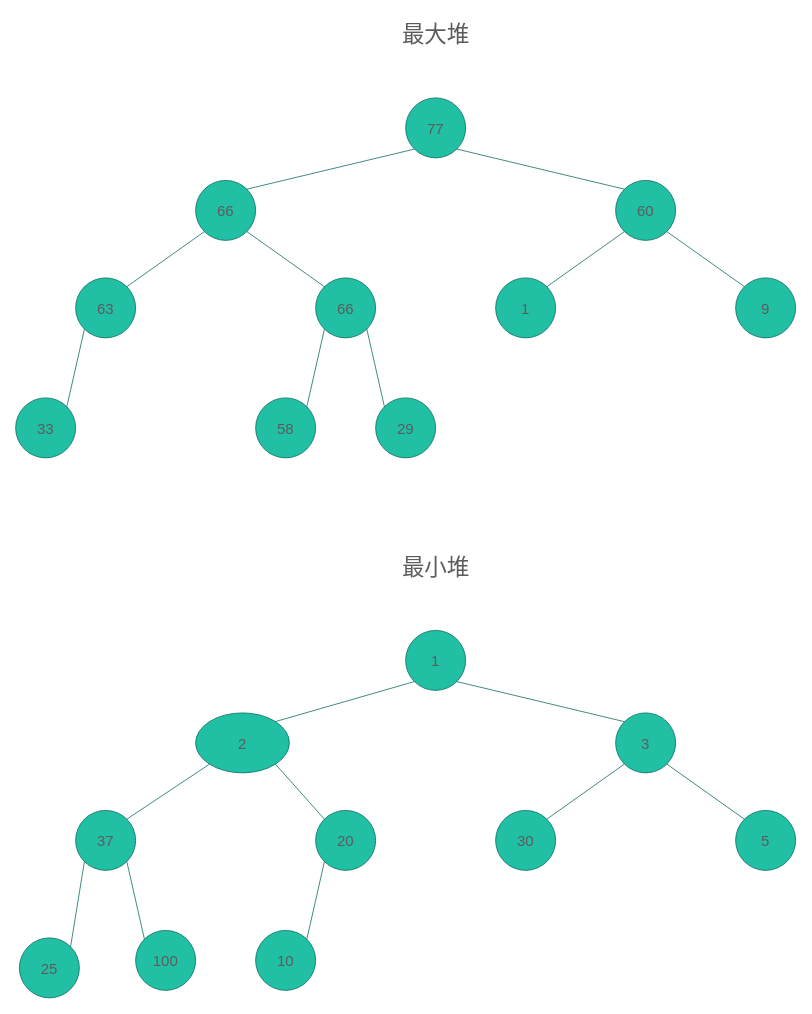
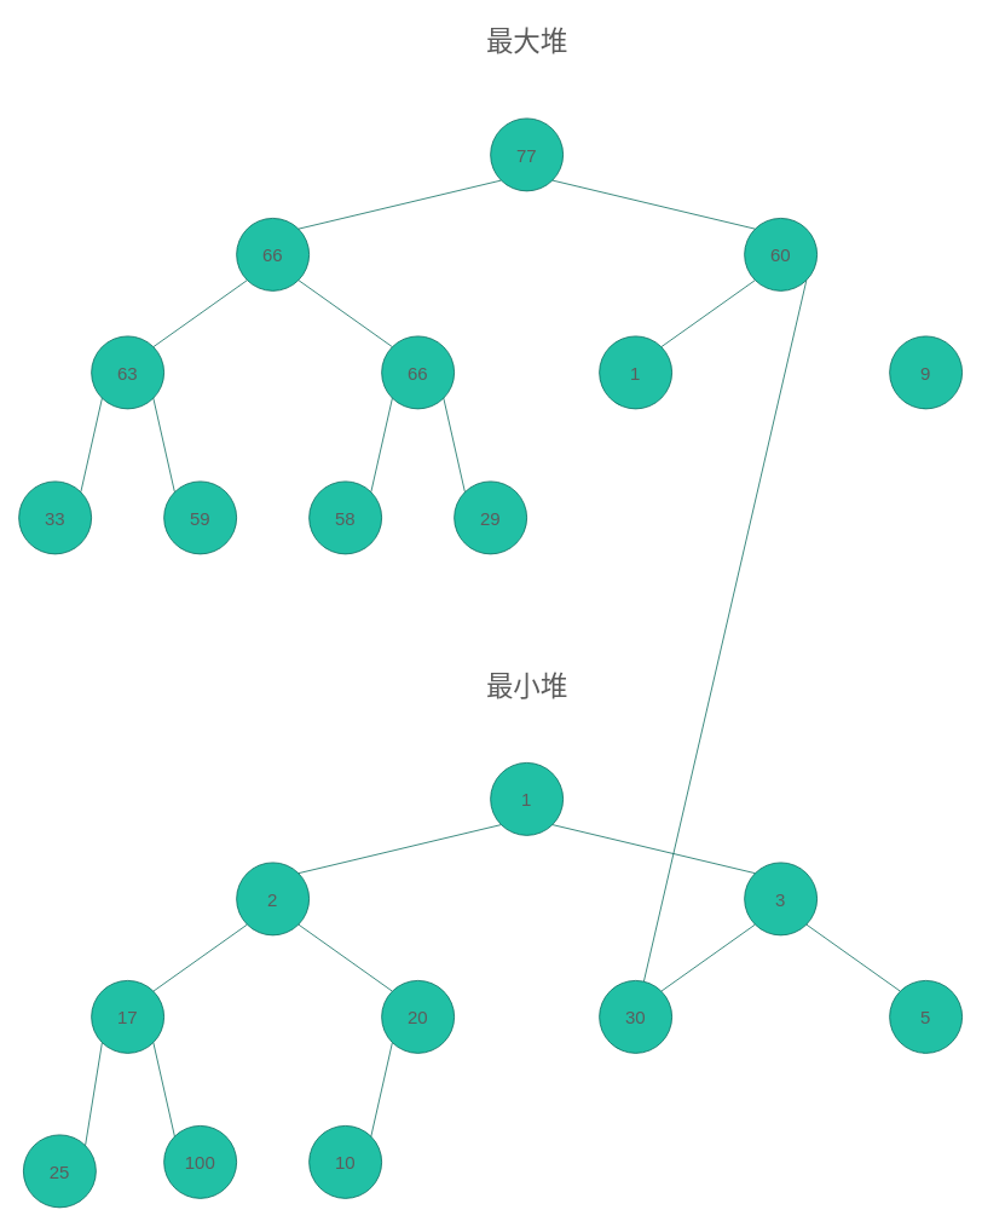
- <mxCell id="16" style="rounded=0;orthogonalLoop=1;jettySize=auto;html=1;exitX=1;exitY=1;exitDx=0;exitDy=0;entryX=0;entryY=0;entryDx=0;entryDy=0;endArrow=none;startFill=0;fontSize=20;labelBackgroundColor=none;strokeColor=#006658;fontColor=default;" parent="1" source="17" target="19" edge="1"><mxGeometry relative="1" as="geometry" /></mxCell>
+ <mxCell id="16" style="rounded=0;orthogonalLoop=1;jettySize=auto;html=1;exitX=1;exitY=1;exitDx=0;exitDy=0;endArrow=none;startFill=0;fontSize=20;labelBackgroundColor=none;strokeColor=#006658;fontColor=default;" parent="1" source="17" target="38" edge="1"><mxGeometry relative="1" as="geometry" /></mxCell>
+ <mxCell id="10" style="rounded=0;orthogonalLoop=1;jettySize=auto;html=1;exitX=1;exitY=1;exitDx=0;exitDy=0;entryX=0;entryY=0;entryDx=0;entryDy=0;endArrow=none;startFill=0;fontSize=20;labelBackgroundColor=none;strokeColor=#006658;fontColor=default;" parent="1" source="11" target="6" edge="1"><mxGeometry relative="1" as="geometry" /></mxCell>
+ <mxCell id="6" value="59" style="ellipse;whiteSpace=wrap;html=1;aspect=fixed;fontSize=20;labelBackgroundColor=none;fillColor=#21C0A5;strokeColor=#006658;fontColor=#5C5C5C;" parent="1" vertex="1"><mxGeometry x="180" y="530" width="80" height="80" as="geometry" /></mxCell>
- <mxCell id="26" value="2" style="ellipse;whiteSpace=wrap;html=1;aspect=fixed;fontSize=20;labelBackgroundColor=none;fillColor=#21C0A5;strokeColor=#006658;fontColor=#5C5C5C;" parent="1" vertex="1"><mxGeometry x="260" y="950" width="125" height="80" as="geometry" /></mxCell>
+ <mxCell id="26" value="2" style="ellipse;whiteSpace=wrap;html=1;aspect=fixed;fontSize=20;labelBackgroundColor=none;fillColor=#21C0A5;strokeColor=#006658;fontColor=#5C5C5C;" parent="1" vertex="1"><mxGeometry x="260" y="950" width="80" height="80" as="geometry" /></mxCell>
- <mxCell id="32" value="37" style="ellipse;whiteSpace=wrap;html=1;aspect=fixed;fontSize=20;labelBackgroundColor=none;fillColor=#21C0A5;strokeColor=#006658;fontColor=#5C5C5C;" parent="1" vertex="1"><mxGeometry x="100" y="1080" width="80" height="80" as="geometry" /></mxCell>
+ <mxCell id="32" value="17" style="ellipse;whiteSpace=wrap;html=1;aspect=fixed;fontSize=20;labelBackgroundColor=none;fillColor=#21C0A5;strokeColor=#006658;fontColor=#5C5C5C;" parent="1" vertex="1"><mxGeometry x="100" y="1080" width="80" height="80" as="geometry" /></mxCell>
